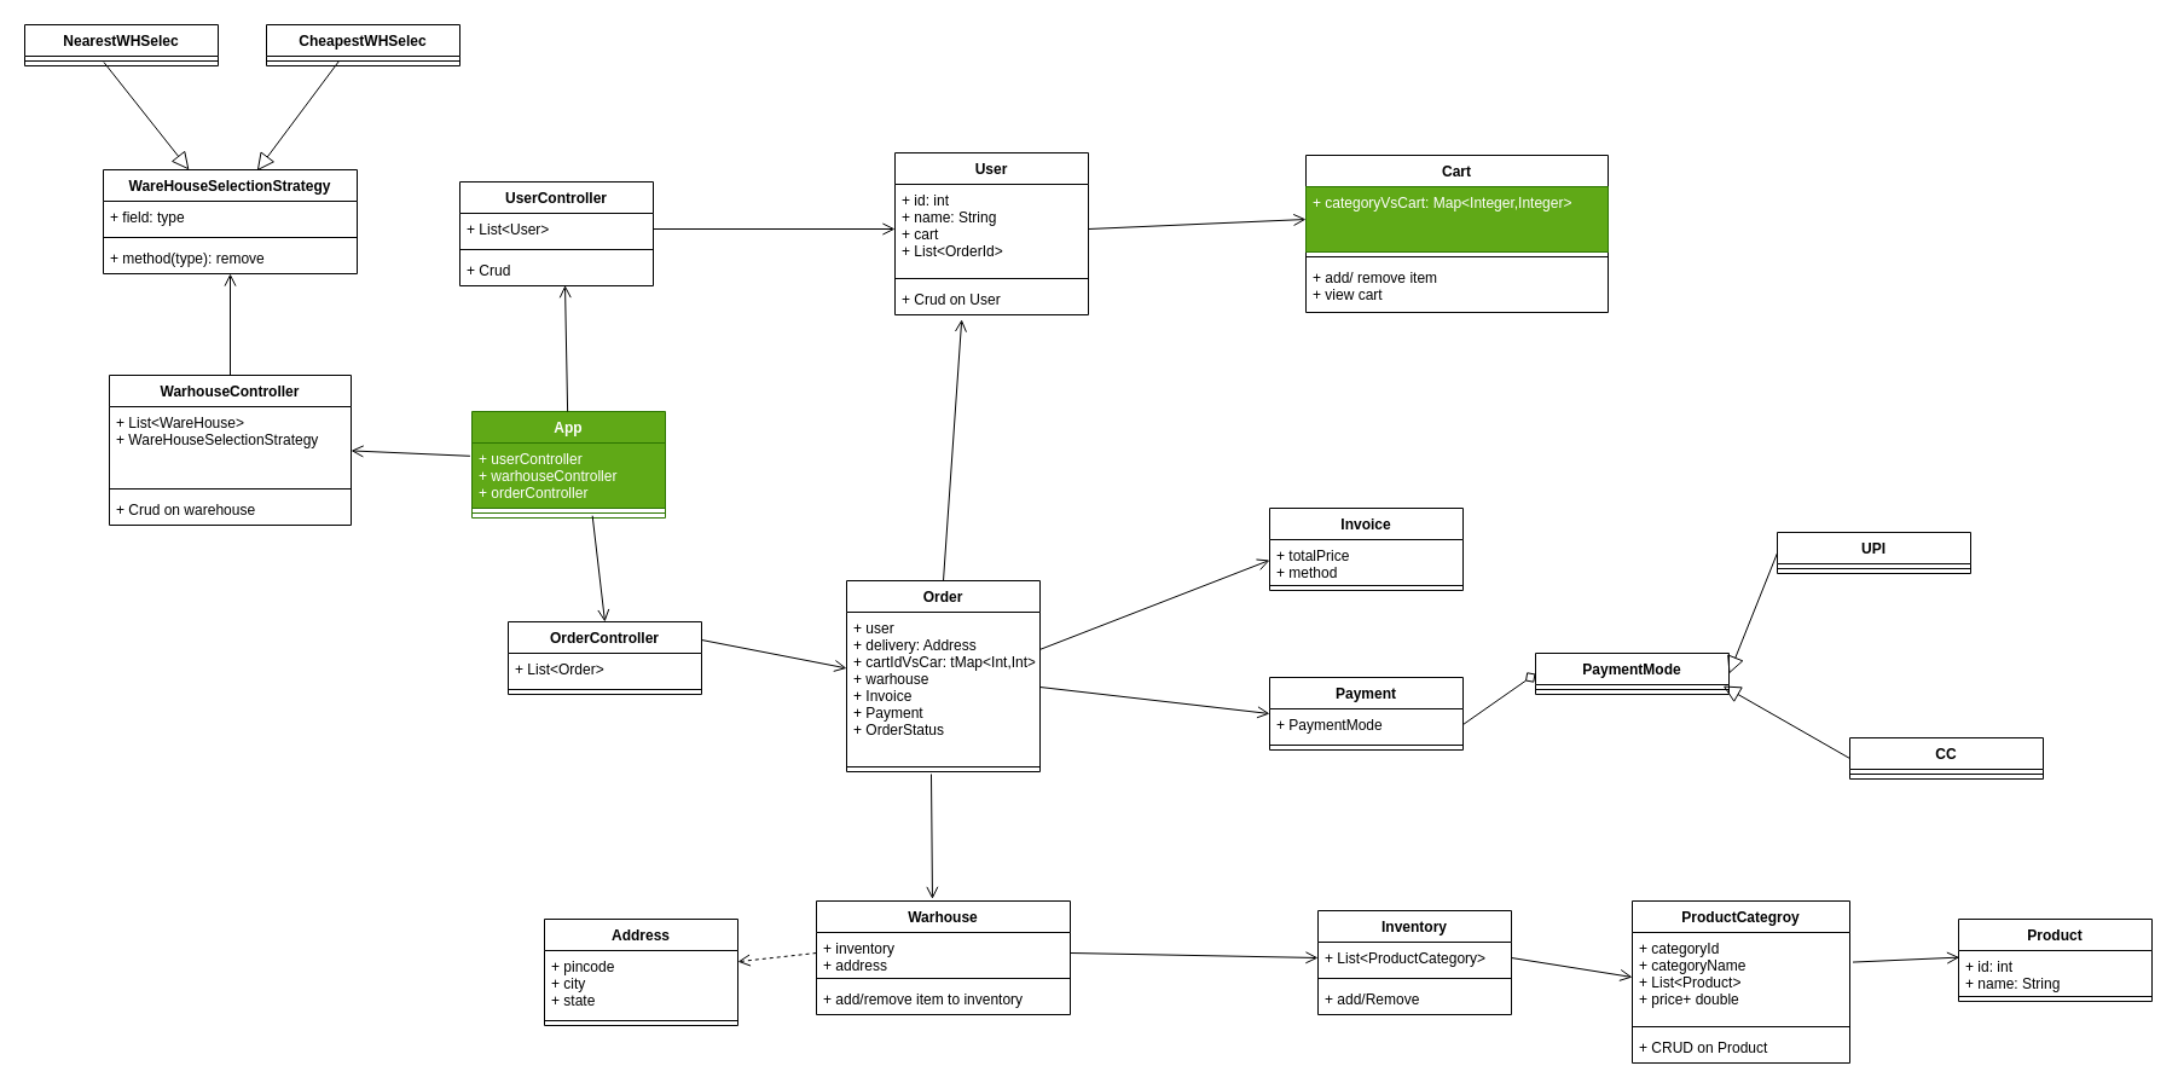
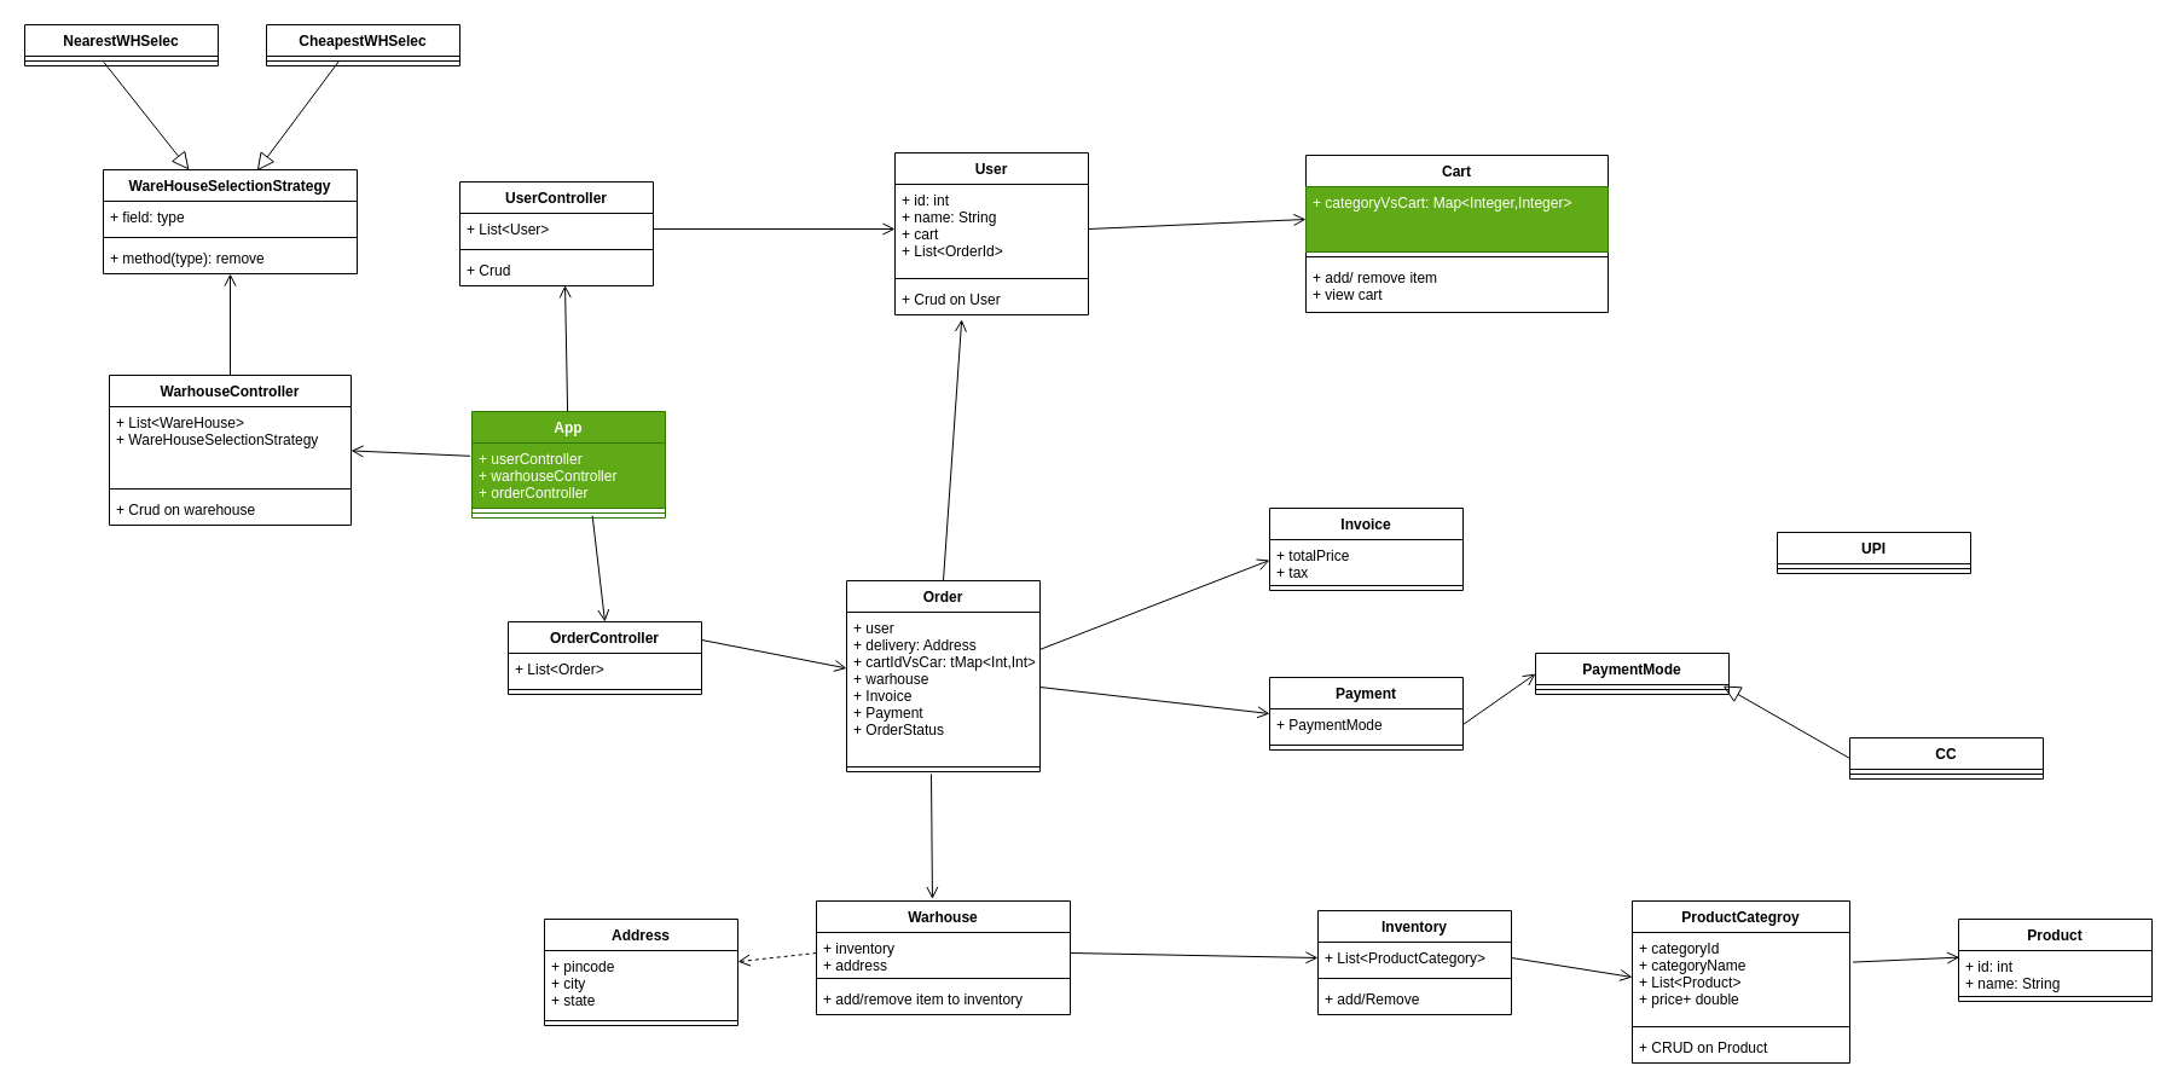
- <mxCell id="9" value="+ totalPrice&#10;+ method" style="text;strokeColor=none;fillColor=none;align=left;verticalAlign=top;spacingLeft=4;spacingRight=4;overflow=hidden;rotatable=0;points=[[0,0.5],[1,0.5]];portConstraint=eastwest;" vertex="1" parent="8"><mxGeometry y="26" width="160" height="34" as="geometry" /></mxCell>
+ <mxCell id="9" value="+ totalPrice&#10;+ tax" style="text;strokeColor=none;fillColor=none;align=left;verticalAlign=top;spacingLeft=4;spacingRight=4;overflow=hidden;rotatable=0;points=[[0,0.5],[1,0.5]];portConstraint=eastwest;" vertex="1" parent="8"><mxGeometry y="26" width="160" height="34" as="geometry" /></mxCell>
- <mxCell id="67" value="" style="edgeStyle=none;html=1;endSize=12;endArrow=block;endFill=0;entryX=1;entryY=0.5;entryDx=0;entryDy=0;exitX=0;exitY=0.5;exitDx=0;exitDy=0;" edge="1" parent="1" source="41" target="43"><mxGeometry width="160" relative="1" as="geometry"><mxPoint x="1501" y="570" as="sourcePoint" /><mxPoint x="1661" y="570" as="targetPoint" /></mxGeometry></mxCell>
- <mxCell id="69" value="" style="endArrow=diamond;startArrow=none;endFill=0;startFill=0;endSize=8;html=1;verticalAlign=bottom;labelBackgroundColor=none;strokeWidth=1;exitX=1;exitY=0.5;exitDx=0;exitDy=0;entryX=0;entryY=0.5;entryDx=0;entryDy=0;" edge="1" parent="1" source="6" target="43"><mxGeometry width="160" relative="1" as="geometry"><mxPoint x="1230" y="660" as="sourcePoint" /><mxPoint x="1390" y="660" as="targetPoint" /></mxGeometry></mxCell>
+ <mxCell id="69" value="" style="endArrow=open;startArrow=none;endFill=0;startFill=0;endSize=8;html=1;verticalAlign=bottom;labelBackgroundColor=none;strokeWidth=1;exitX=1;exitY=0.5;exitDx=0;exitDy=0;entryX=0;entryY=0.5;entryDx=0;entryDy=0;" edge="1" parent="1" source="6" target="43"><mxGeometry width="160" relative="1" as="geometry"><mxPoint x="1230" y="660" as="sourcePoint" /><mxPoint x="1390" y="660" as="targetPoint" /></mxGeometry></mxCell>
